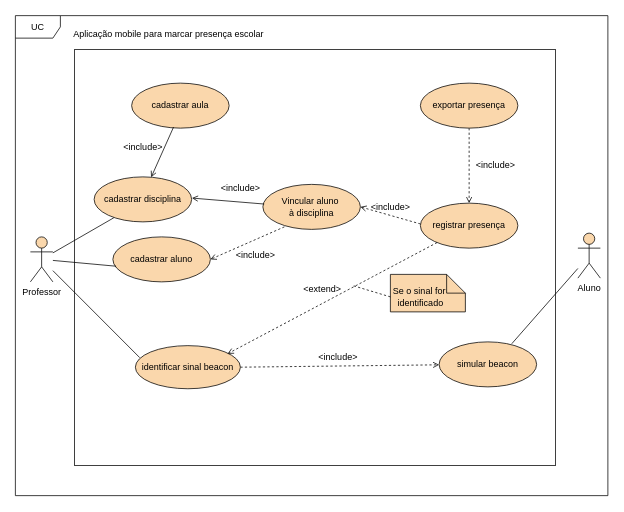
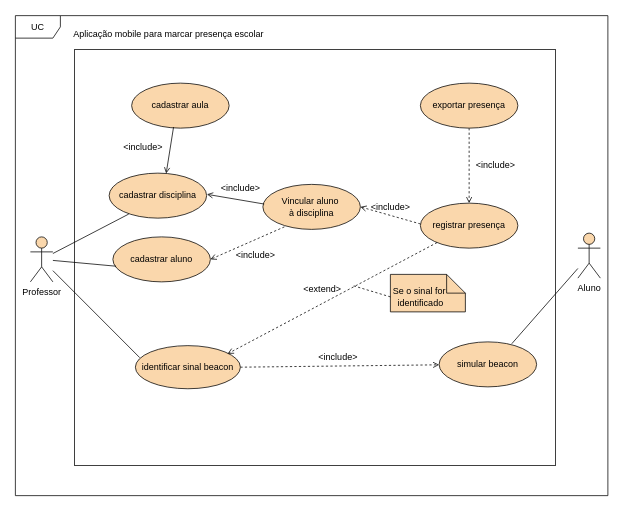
- <mxCell id="22" value="cadastrar disciplina" style="ellipse;whiteSpace=wrap;html=1;fillColor=#fad7ac;strokeColor=#000000;" parent="1" vertex="1"><mxGeometry x="125" y="235" width="130" height="60" as="geometry" /></mxCell>
+ <mxCell id="22" value="cadastrar disciplina" style="ellipse;whiteSpace=wrap;html=1;fillColor=#fad7ac;strokeColor=#000000;" parent="1" vertex="1"><mxGeometry x="145" y="230" width="130" height="60" as="geometry" /></mxCell>
